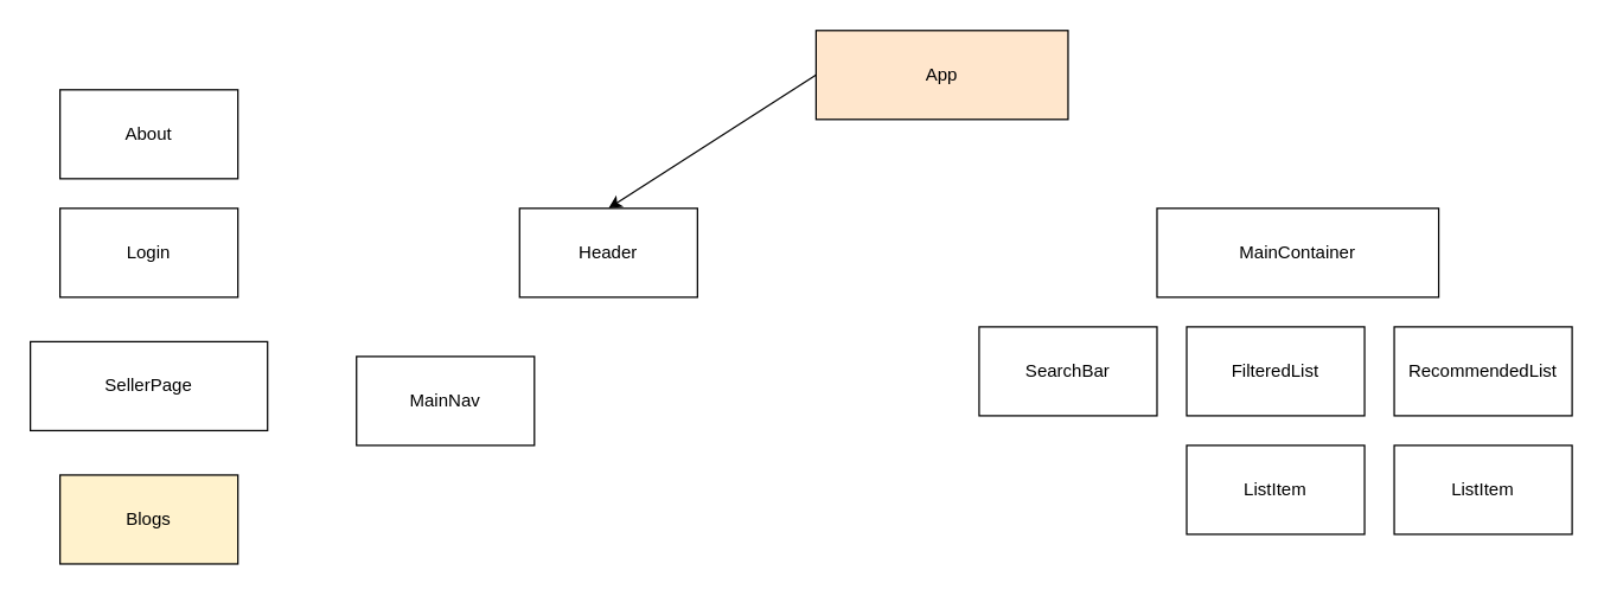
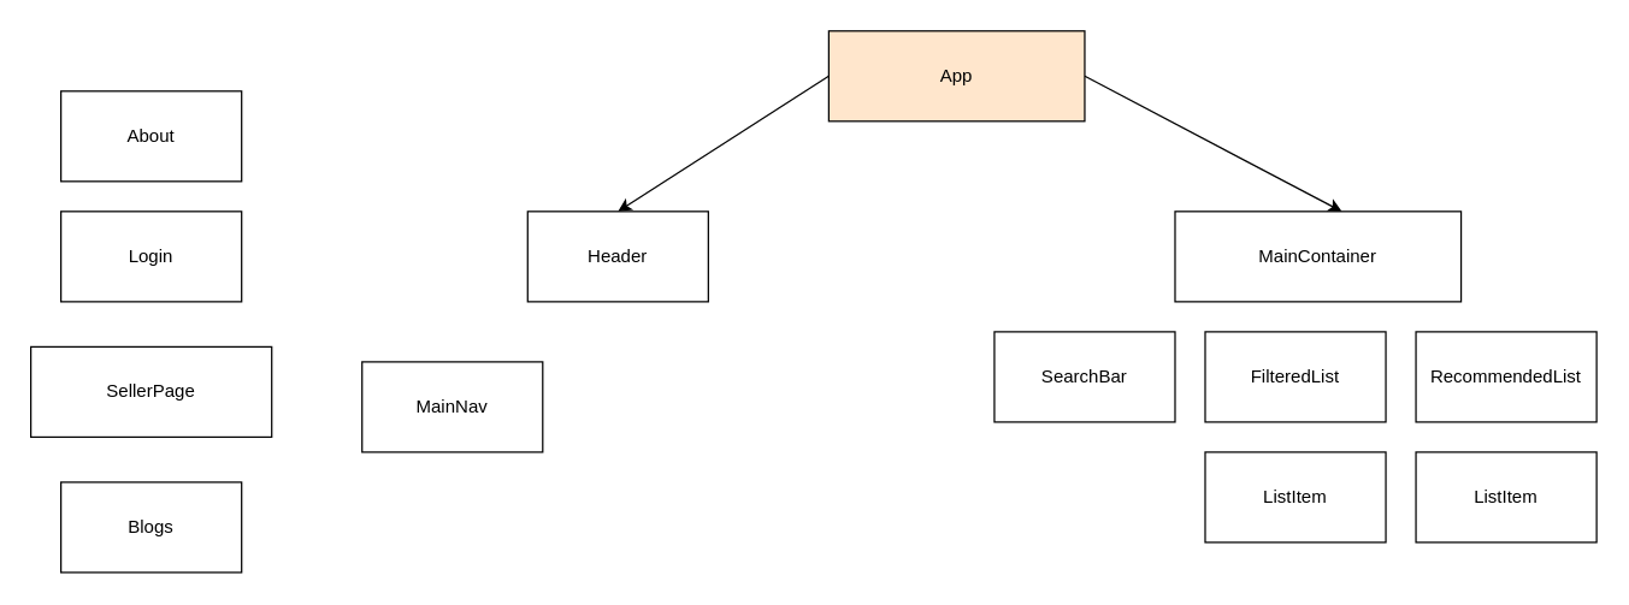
+ <mxCell id="3" style="edgeStyle=none;html=1;exitX=1;exitY=0.5;exitDx=0;exitDy=0;entryX=0.583;entryY=0;entryDx=0;entryDy=0;entryPerimeter=0;fontColor=#000000;" edge="1" parent="1" source="4" target="6"><mxGeometry relative="1" as="geometry" /></mxCell>
- <mxCell id="16" value="&lt;font color=&quot;#000000&quot;&gt;Blogs&lt;/font&gt;" style="rounded=0;whiteSpace=wrap;html=1;fillColor=#fff2cc;" vertex="1" parent="1"><mxGeometry x="40" y="320" width="120" height="60" as="geometry" /></mxCell>
+ <mxCell id="16" value="&lt;font color=&quot;#000000&quot;&gt;Blogs&lt;/font&gt;" style="rounded=0;whiteSpace=wrap;html=1;fillColor=#FFFFFF;" vertex="1" parent="1"><mxGeometry x="40" y="320" width="120" height="60" as="geometry" /></mxCell>
